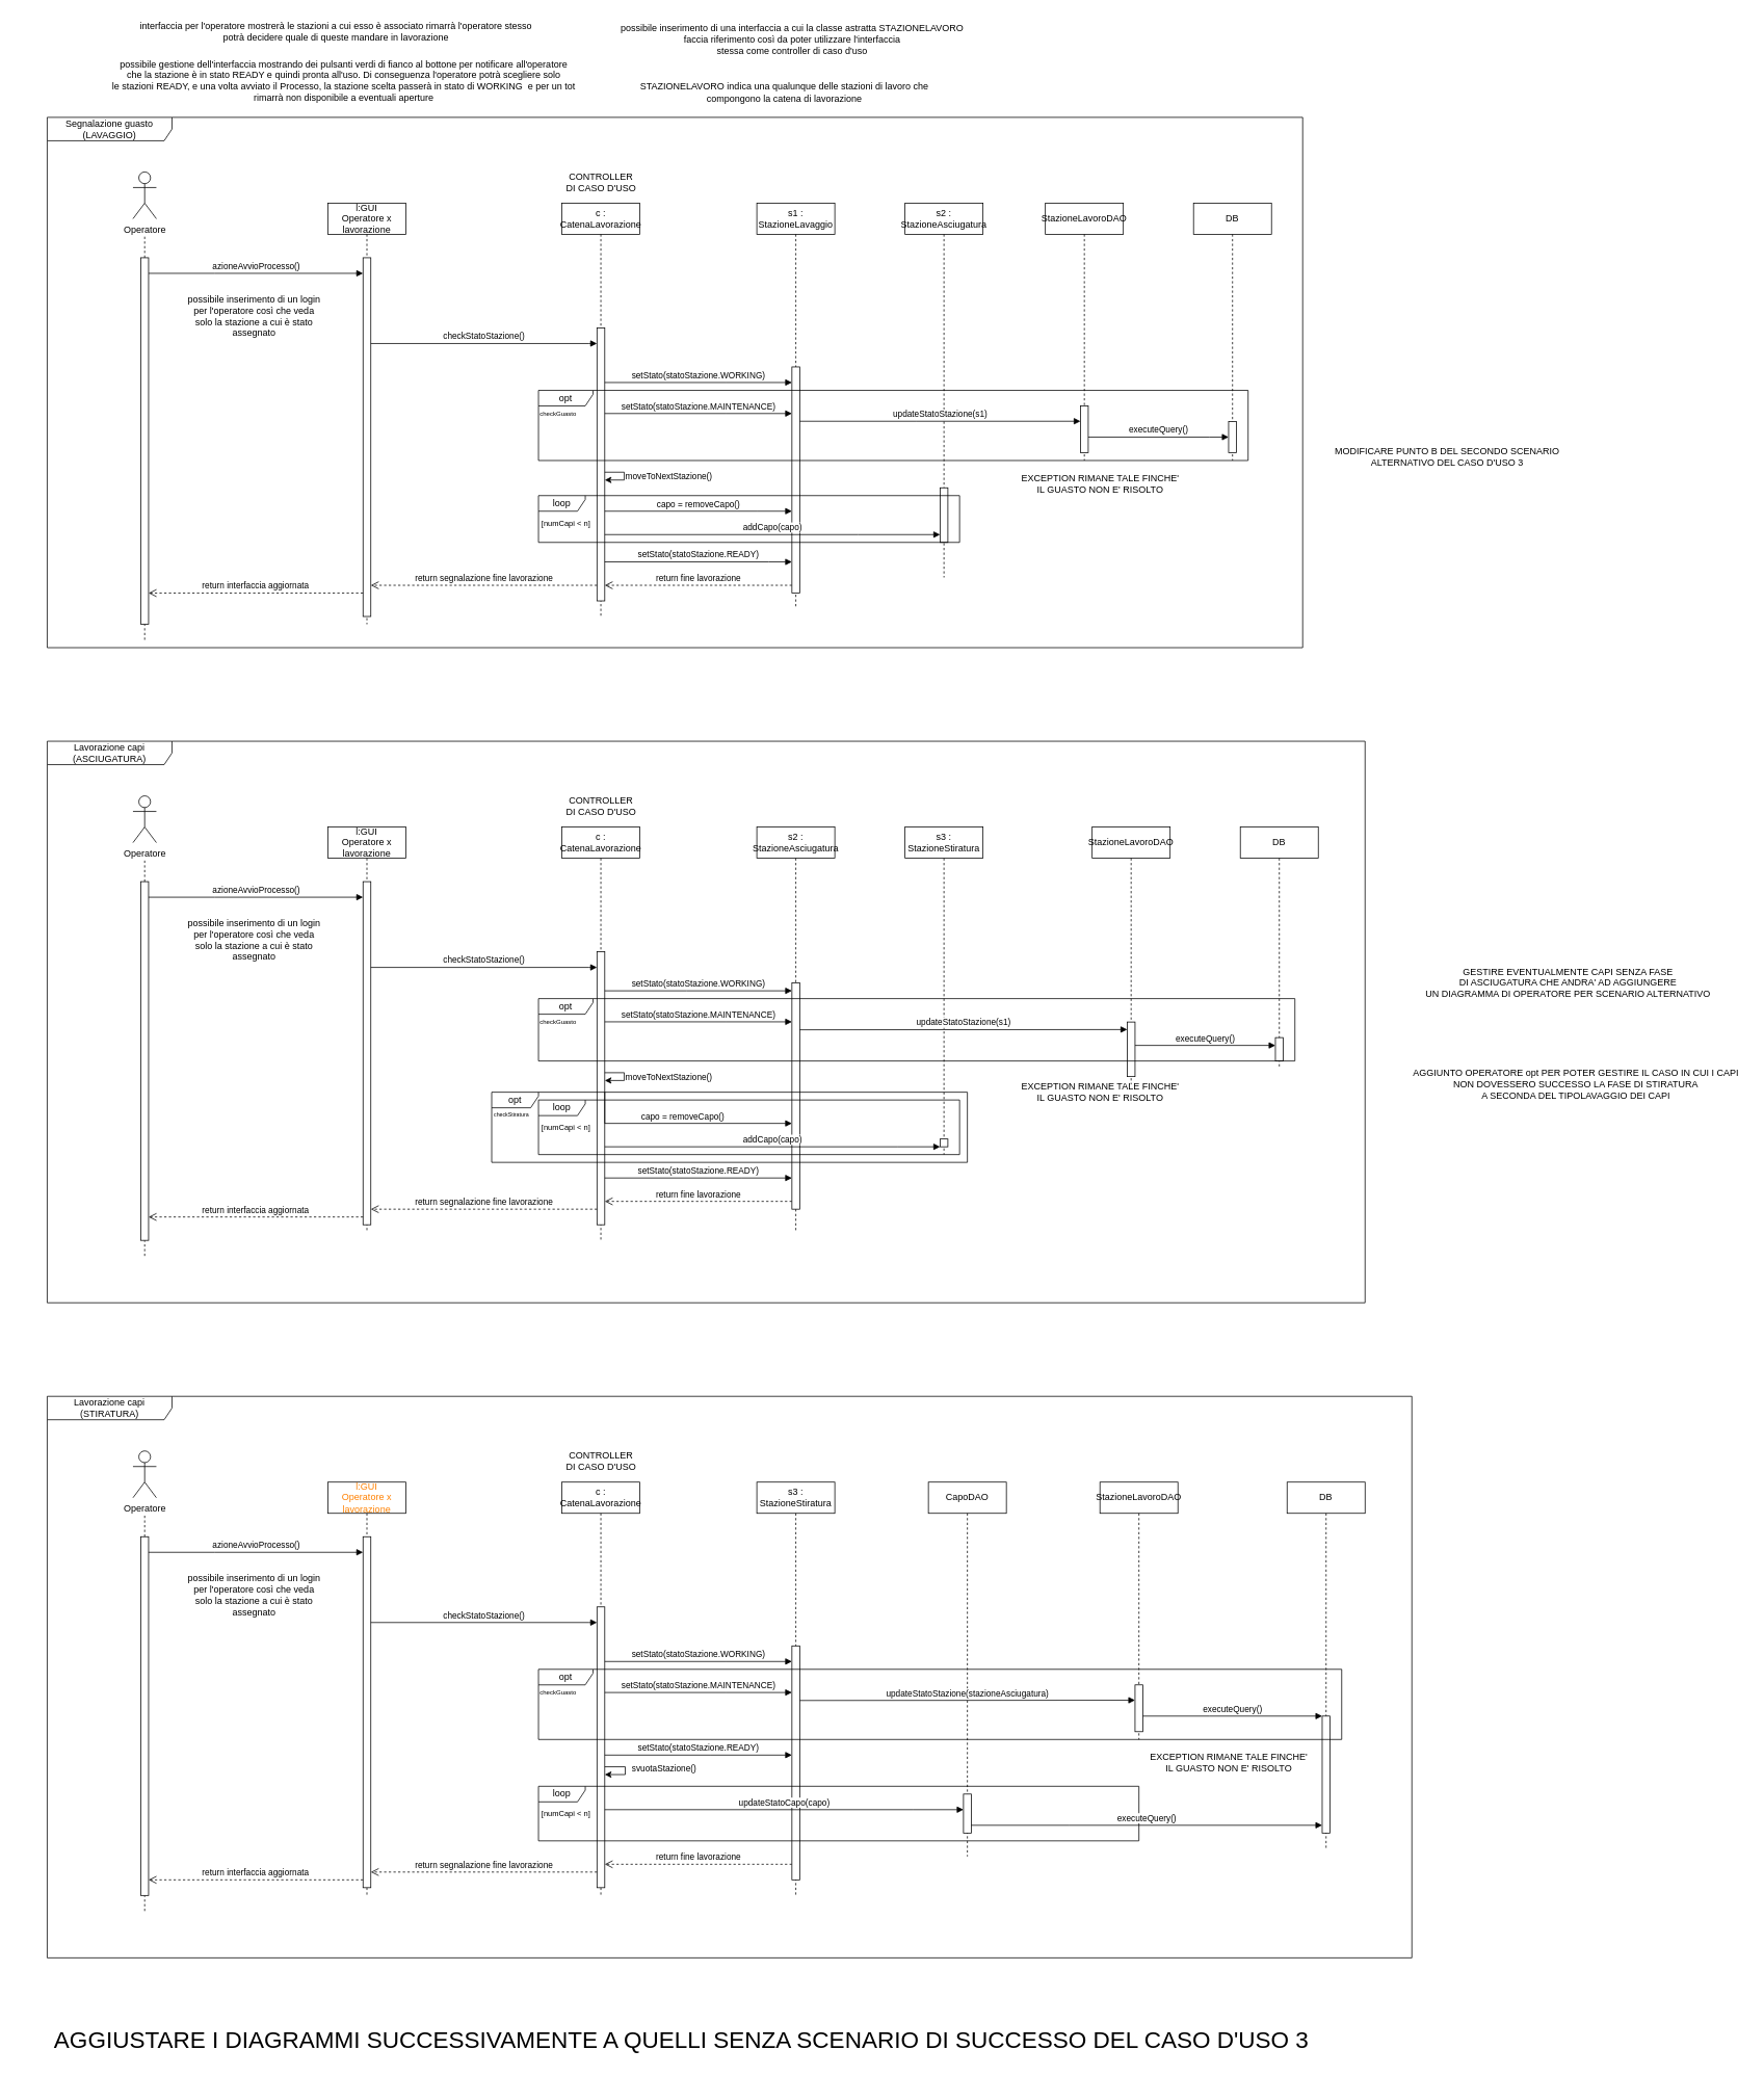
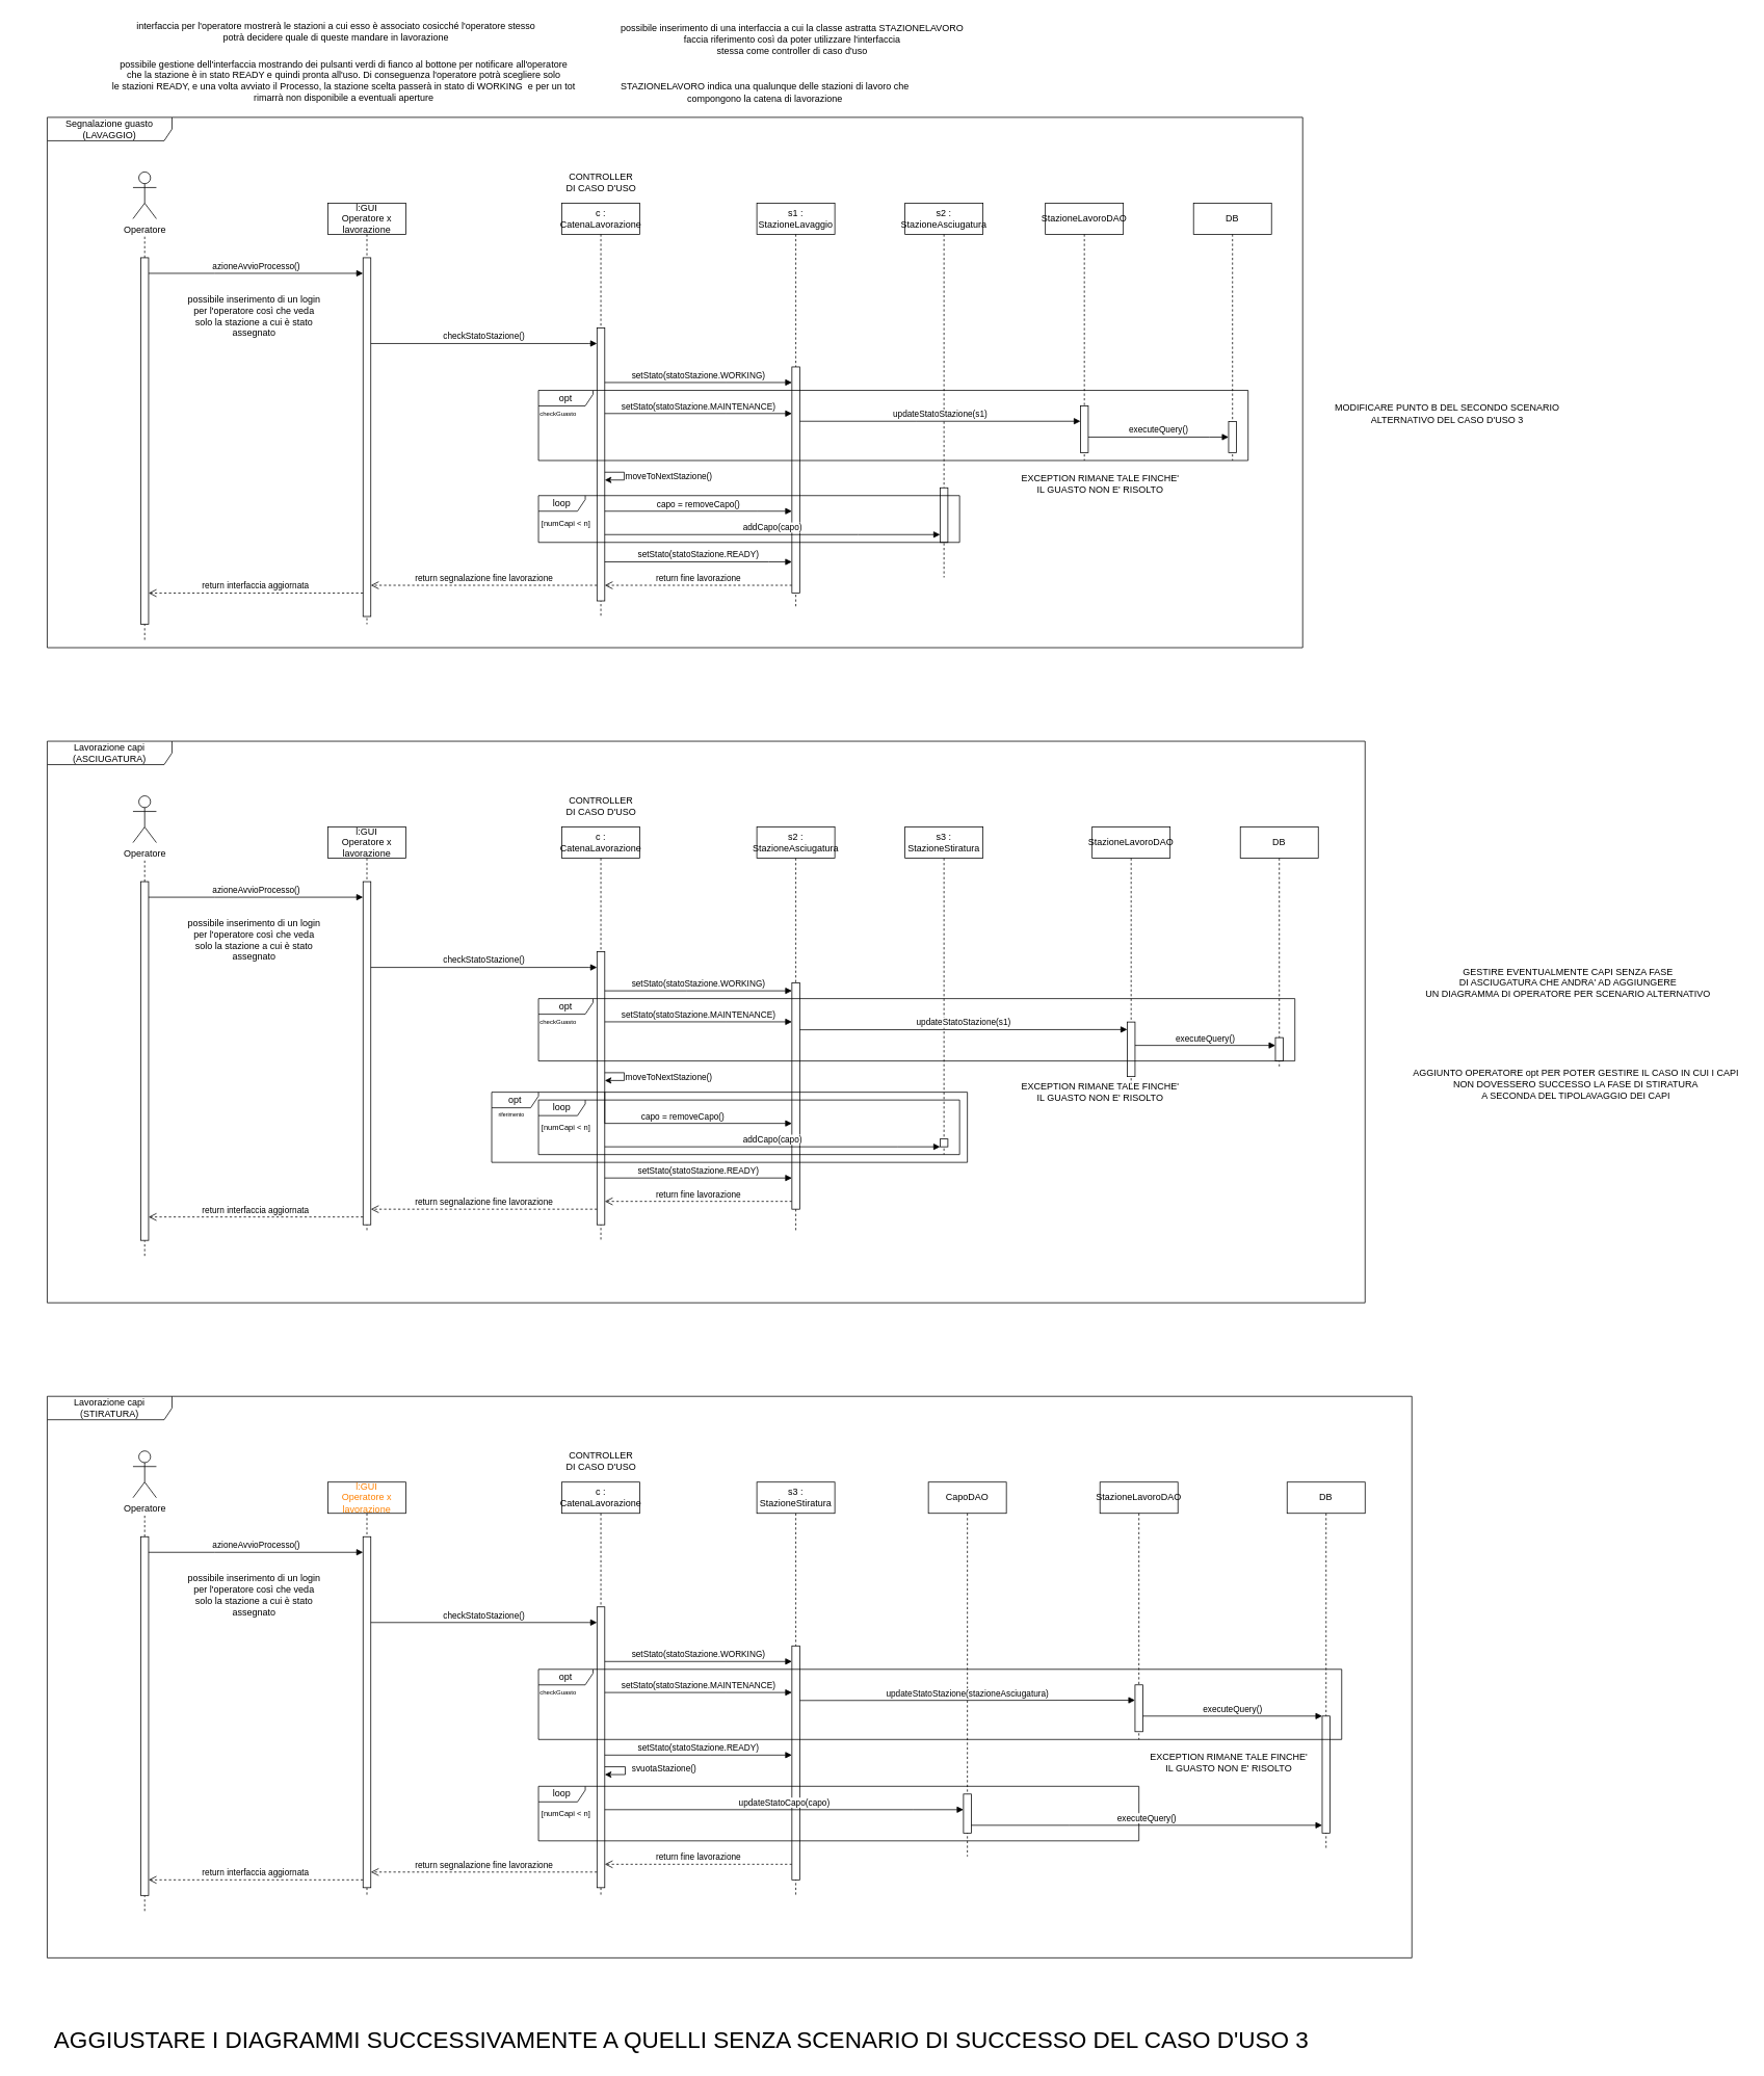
- <mxCell id="17" value="interfaccia per l'operatore mostrerà le stazioni a cui esso è associato rimarrà l'operatore stesso&lt;br&gt;potrà decidere quale di queste mandare in lavorazione" style="text;html=1;align=center;verticalAlign=middle;resizable=0;points=[];autosize=1;strokeColor=none;fillColor=none;fontColor=light-dark(#000000,#FF8000);" vertex="1" parent="1"><mxGeometry x="160" y="20" width="540" height="40" as="geometry" /></mxCell>
+ <mxCell id="17" value="interfaccia per l'operatore mostrerà le stazioni a cui esso è associato cosicché l'operatore stesso&lt;br&gt;potrà decidere quale di queste mandare in lavorazione" style="text;html=1;align=center;verticalAlign=middle;resizable=0;points=[];autosize=1;strokeColor=none;fillColor=none;fontColor=light-dark(#000000,#FF8000);" vertex="1" parent="1"><mxGeometry x="160" y="20" width="540" height="40" as="geometry" /></mxCell>
- <mxCell id="20" value="STAZIONELAVORO indica una qualunque delle stazioni di lavoro che&lt;br&gt;compongono la catena di lavorazione" style="text;html=1;align=center;verticalAlign=middle;resizable=0;points=[];autosize=1;strokeColor=none;fillColor=none;fontColor=light-dark(#000000,#33FFFF);" vertex="1" parent="1"><mxGeometry x="810" y="98" width="390" height="40" as="geometry" /></mxCell>
+ <mxCell id="20" value="STAZIONELAVORO indica una qualunque delle stazioni di lavoro che&lt;br&gt;compongono la catena di lavorazione" style="text;html=1;align=center;verticalAlign=middle;resizable=0;points=[];autosize=1;strokeColor=none;fillColor=none;fontColor=light-dark(#000000,#33FFFF);" vertex="1" parent="1"><mxGeometry x="785" y="98" width="390" height="40" as="geometry" /></mxCell>
- <mxCell id="37" value="MODIFICARE PUNTO B DEL SECONDO SCENARIO&lt;br&gt;ALTERNATIVO DEL CASO D'USO 3" style="text;html=1;align=center;verticalAlign=middle;resizable=0;points=[];autosize=1;strokeColor=none;fillColor=none;fontColor=light-dark(#000000,#00FF00);" vertex="1" parent="1"><mxGeometry x="1700" y="565" width="310" height="40" as="geometry" /></mxCell>
+ <mxCell id="37" value="MODIFICARE PUNTO B DEL SECONDO SCENARIO&lt;br&gt;ALTERNATIVO DEL CASO D'USO 3" style="text;html=1;align=center;verticalAlign=middle;resizable=0;points=[];autosize=1;strokeColor=none;fillColor=none;fontColor=light-dark(#000000,#00FF00);" vertex="1" parent="1"><mxGeometry x="1700" y="510" width="310" height="40" as="geometry" /></mxCell>
- <mxCell id="99" value="checkStiratura" style="text;html=1;align=center;verticalAlign=middle;resizable=0;points=[];autosize=1;strokeColor=none;fillColor=none;fontSize=7;" vertex="1" parent="1"><mxGeometry x="620" y="1420" width="70" height="20" as="geometry" /></mxCell>
+ <mxCell id="99" value="riferimento" style="text;html=1;align=center;verticalAlign=middle;resizable=0;points=[];autosize=1;strokeColor=none;fillColor=none;fontSize=7;" vertex="1" parent="1"><mxGeometry x="620" y="1420" width="70" height="20" as="geometry" /></mxCell>
